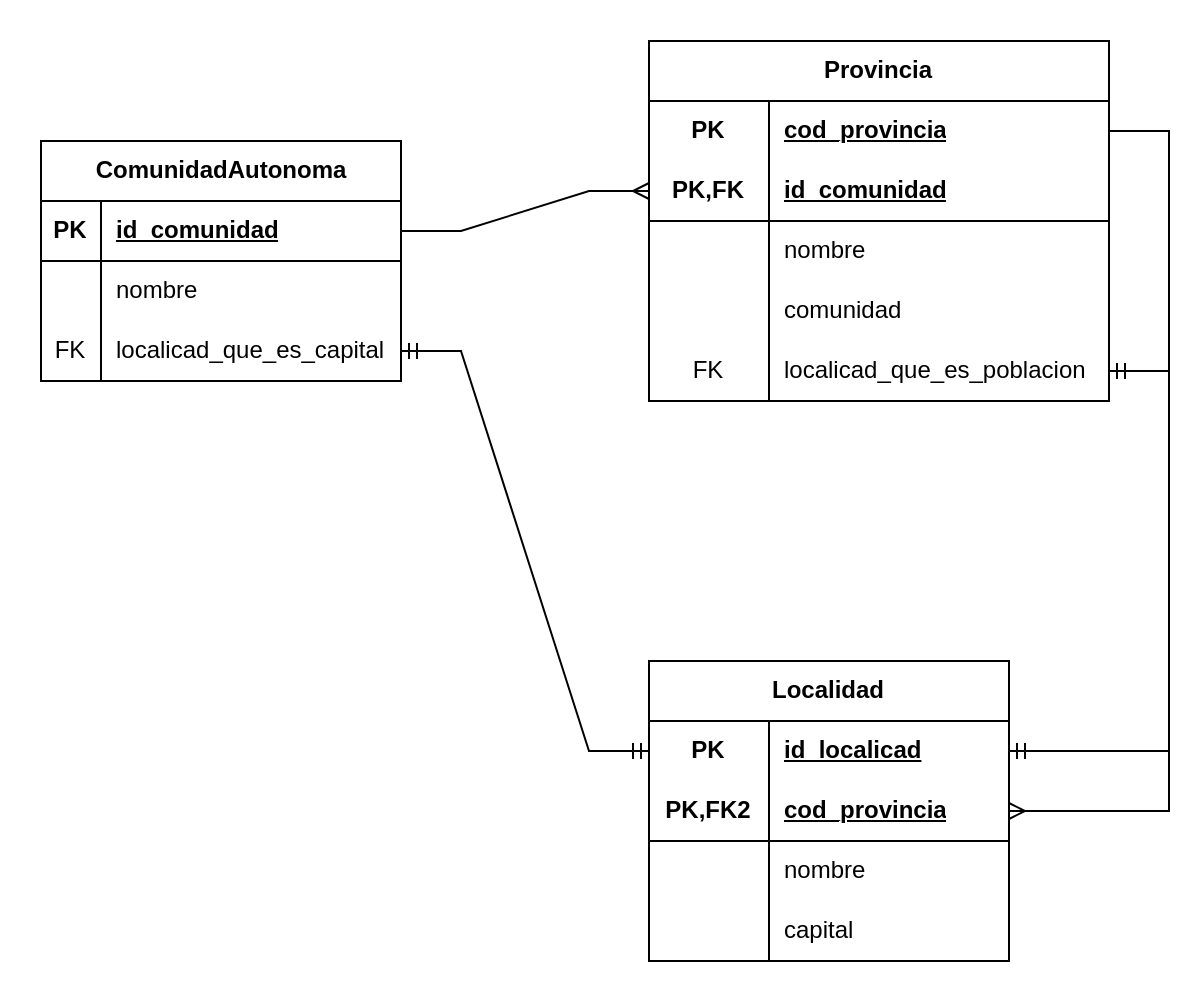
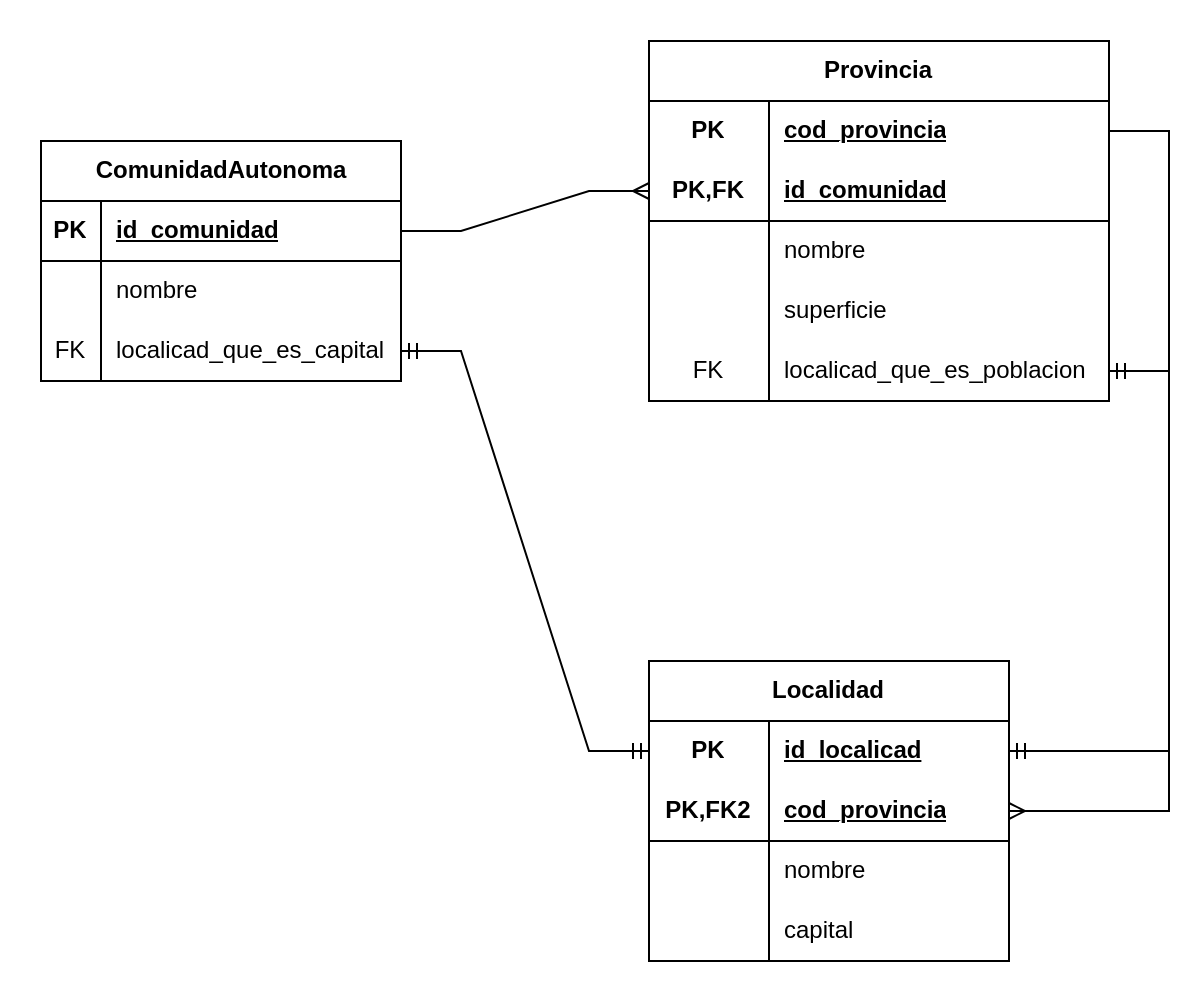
- <mxCell id="24" value="comunidad" style="shape=partialRectangle;connectable=0;fillColor=none;top=0;left=0;bottom=0;right=0;align=left;spacingLeft=6;overflow=hidden;html=1;whiteSpace=wrap;" vertex="1" parent="22"><mxGeometry x="60" width="170" height="30" as="geometry"><mxRectangle width="170" height="30" as="alternateBounds" /></mxGeometry></mxCell>
+ <mxCell id="24" value="superficie" style="shape=partialRectangle;connectable=0;fillColor=none;top=0;left=0;bottom=0;right=0;align=left;spacingLeft=6;overflow=hidden;html=1;whiteSpace=wrap;" vertex="1" parent="22"><mxGeometry x="60" width="170" height="30" as="geometry"><mxRectangle width="170" height="30" as="alternateBounds" /></mxGeometry></mxCell>
